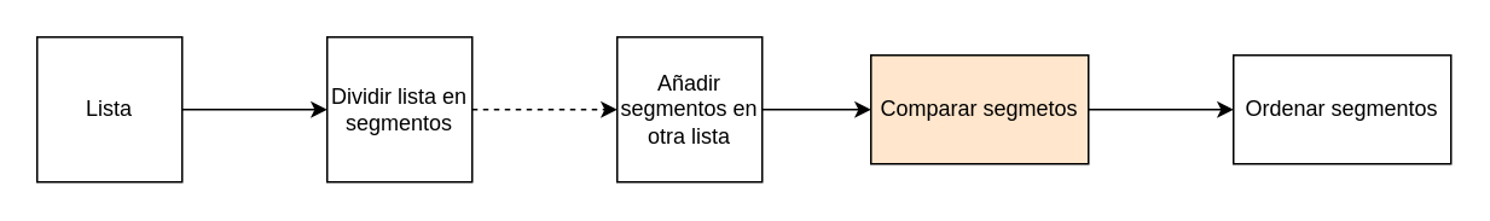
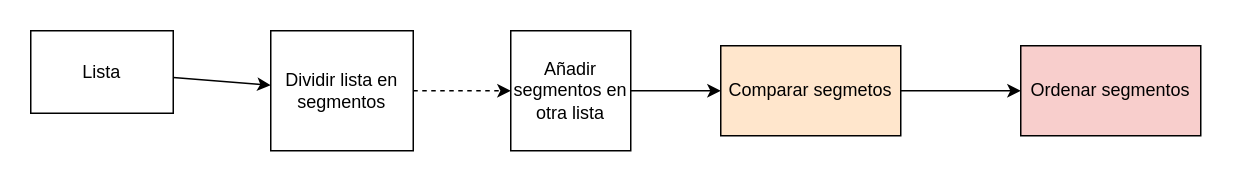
- <mxCell id="3" value="Lista" style="whiteSpace=wrap;html=1;aspect=fixed;" vertex="1" parent="1"><mxGeometry x="20" y="20" width="80" height="80" as="geometry" /></mxCell>
+ <mxCell id="3" value="Lista" style="whiteSpace=wrap;html=1;aspect=fixed;" vertex="1" parent="1"><mxGeometry x="20" y="20" width="95" height="55" as="geometry" /></mxCell>
- <mxCell id="5" value="Dividir lista en segmentos" style="whiteSpace=wrap;html=1;aspect=fixed;" vertex="1" parent="1"><mxGeometry x="180" y="20" width="80" height="80" as="geometry" /></mxCell>
+ <mxCell id="5" value="Dividir lista en segmentos" style="whiteSpace=wrap;html=1;aspect=fixed;" vertex="1" parent="1"><mxGeometry x="180" y="20" width="95" height="80" as="geometry" /></mxCell>
- <mxCell id="10" value="Ordenar segmentos" style="whiteSpace=wrap;html=1;" vertex="1" parent="1"><mxGeometry x="680" y="30" width="120" height="60" as="geometry" /></mxCell>
+ <mxCell id="10" value="Ordenar segmentos" style="whiteSpace=wrap;html=1;fillColor=#f8cecc;" vertex="1" parent="1"><mxGeometry x="680" y="30" width="120" height="60" as="geometry" /></mxCell>
